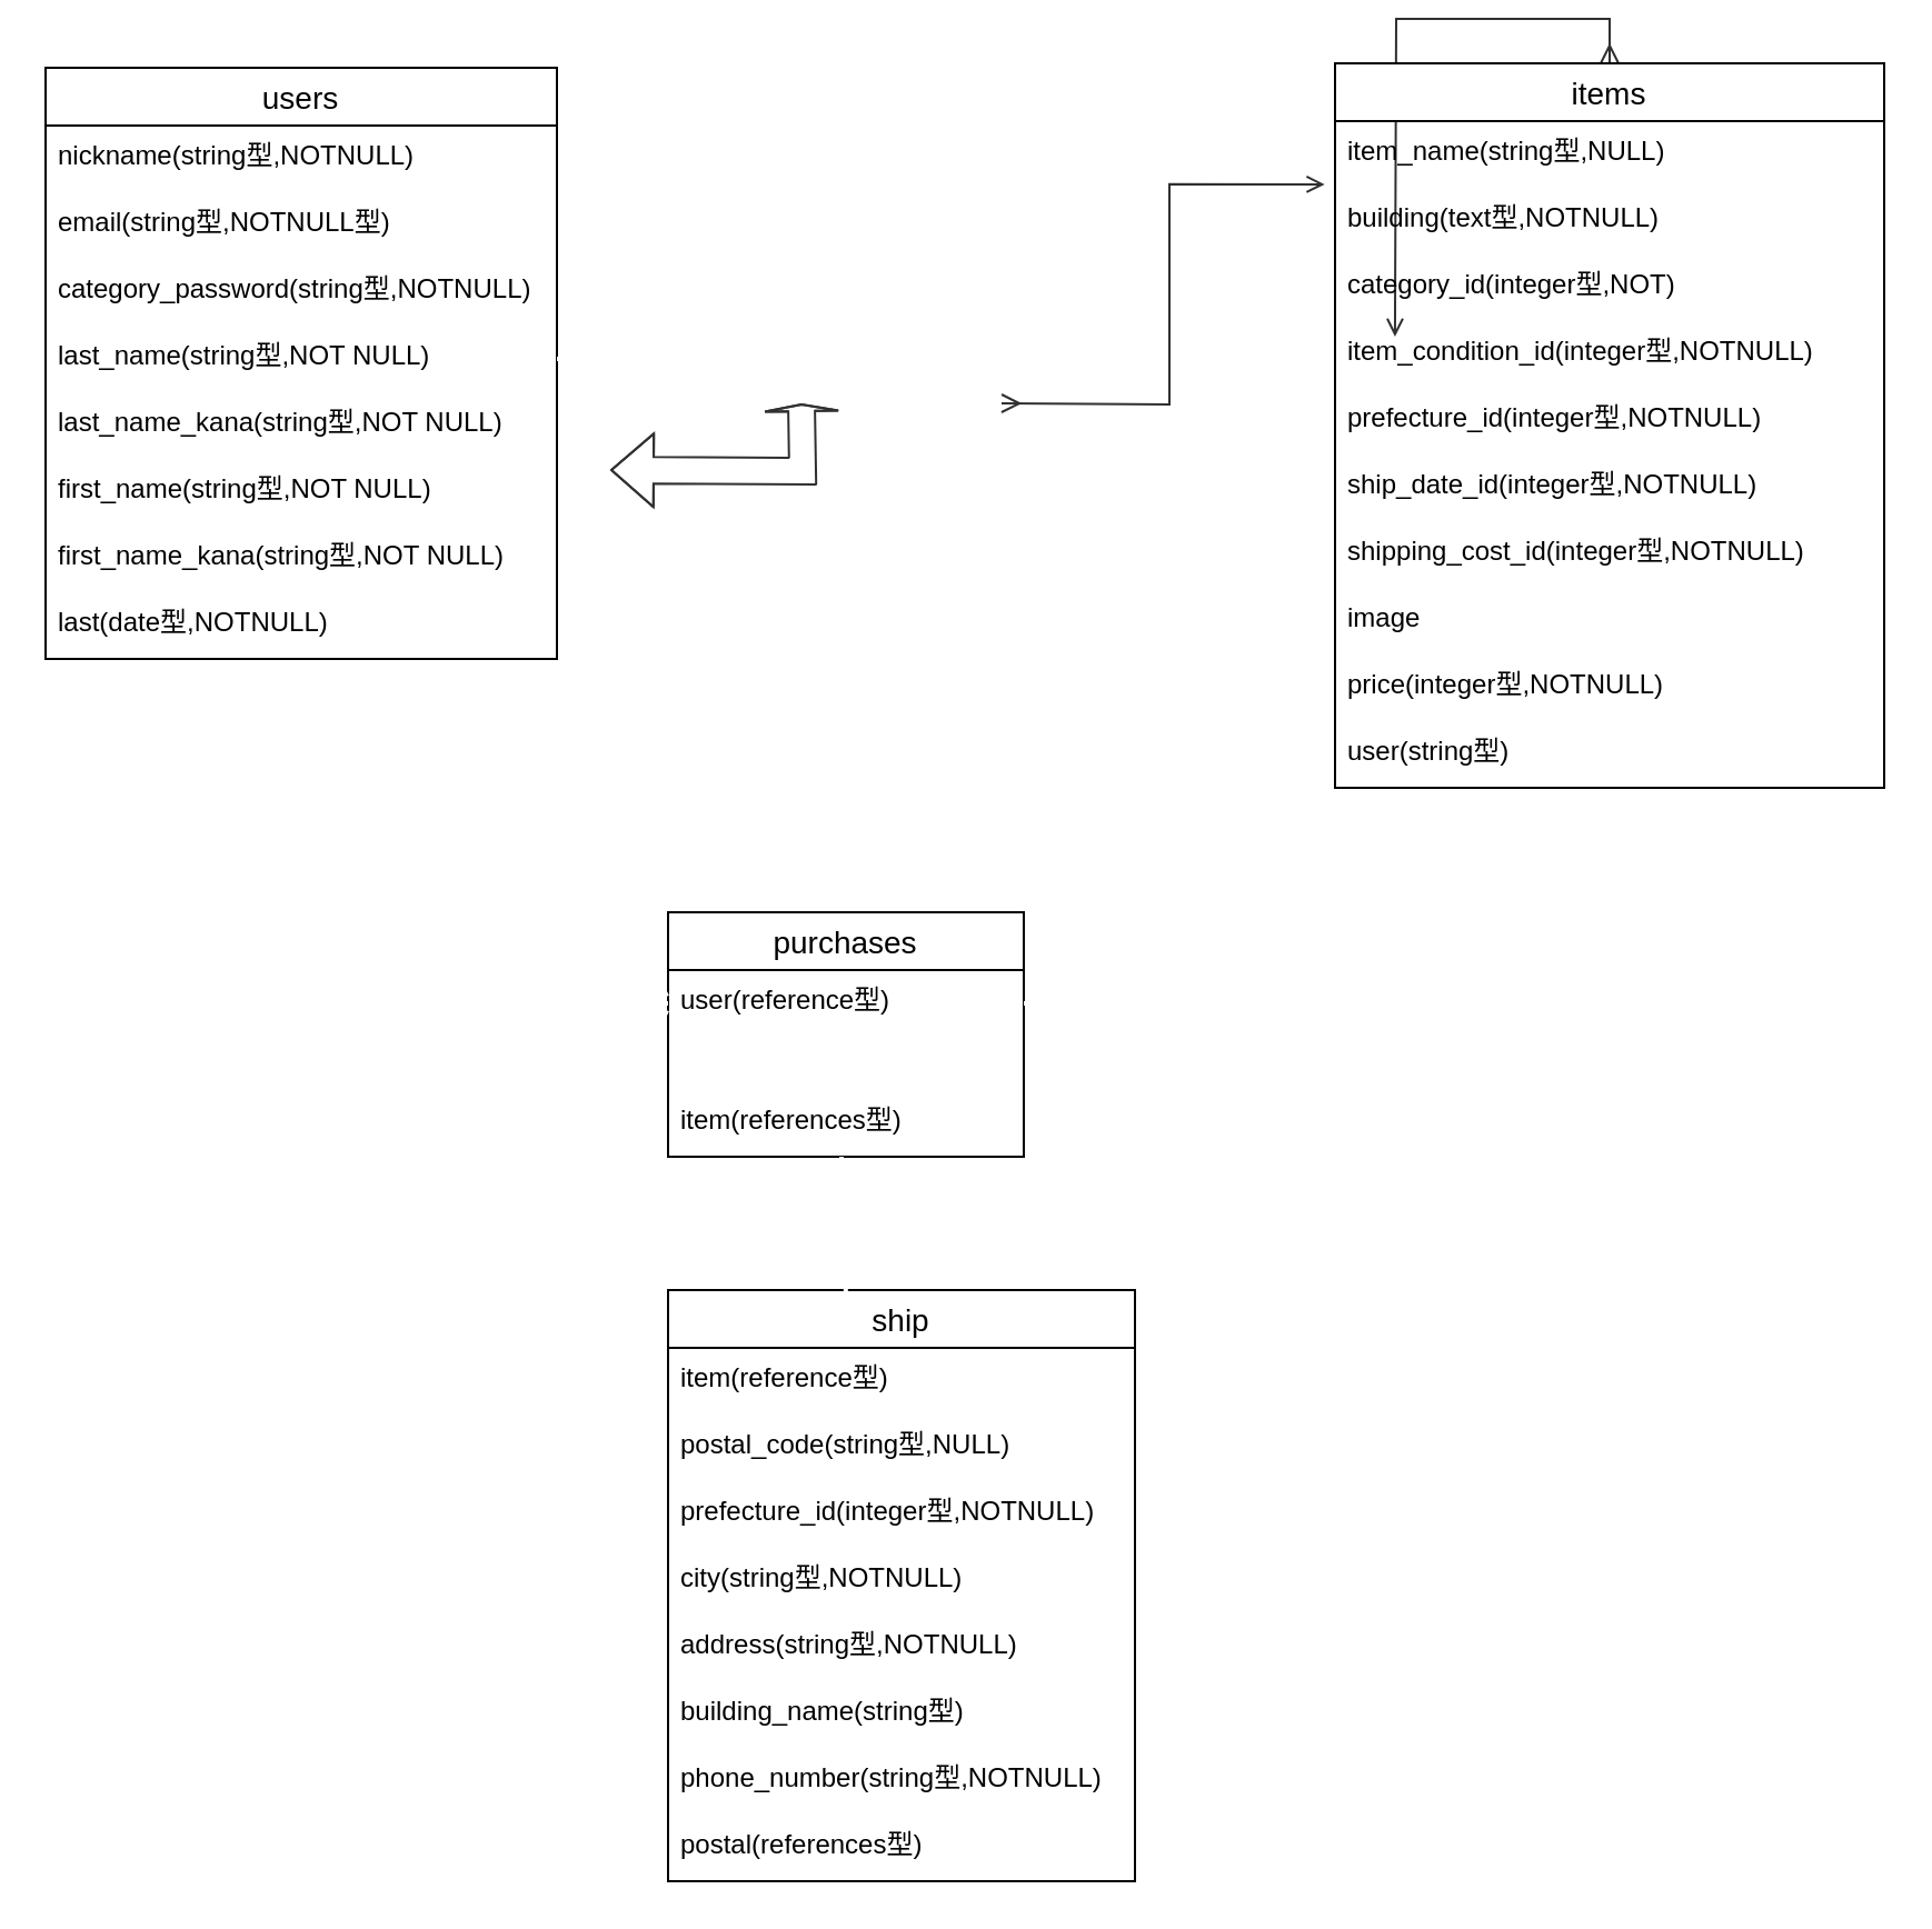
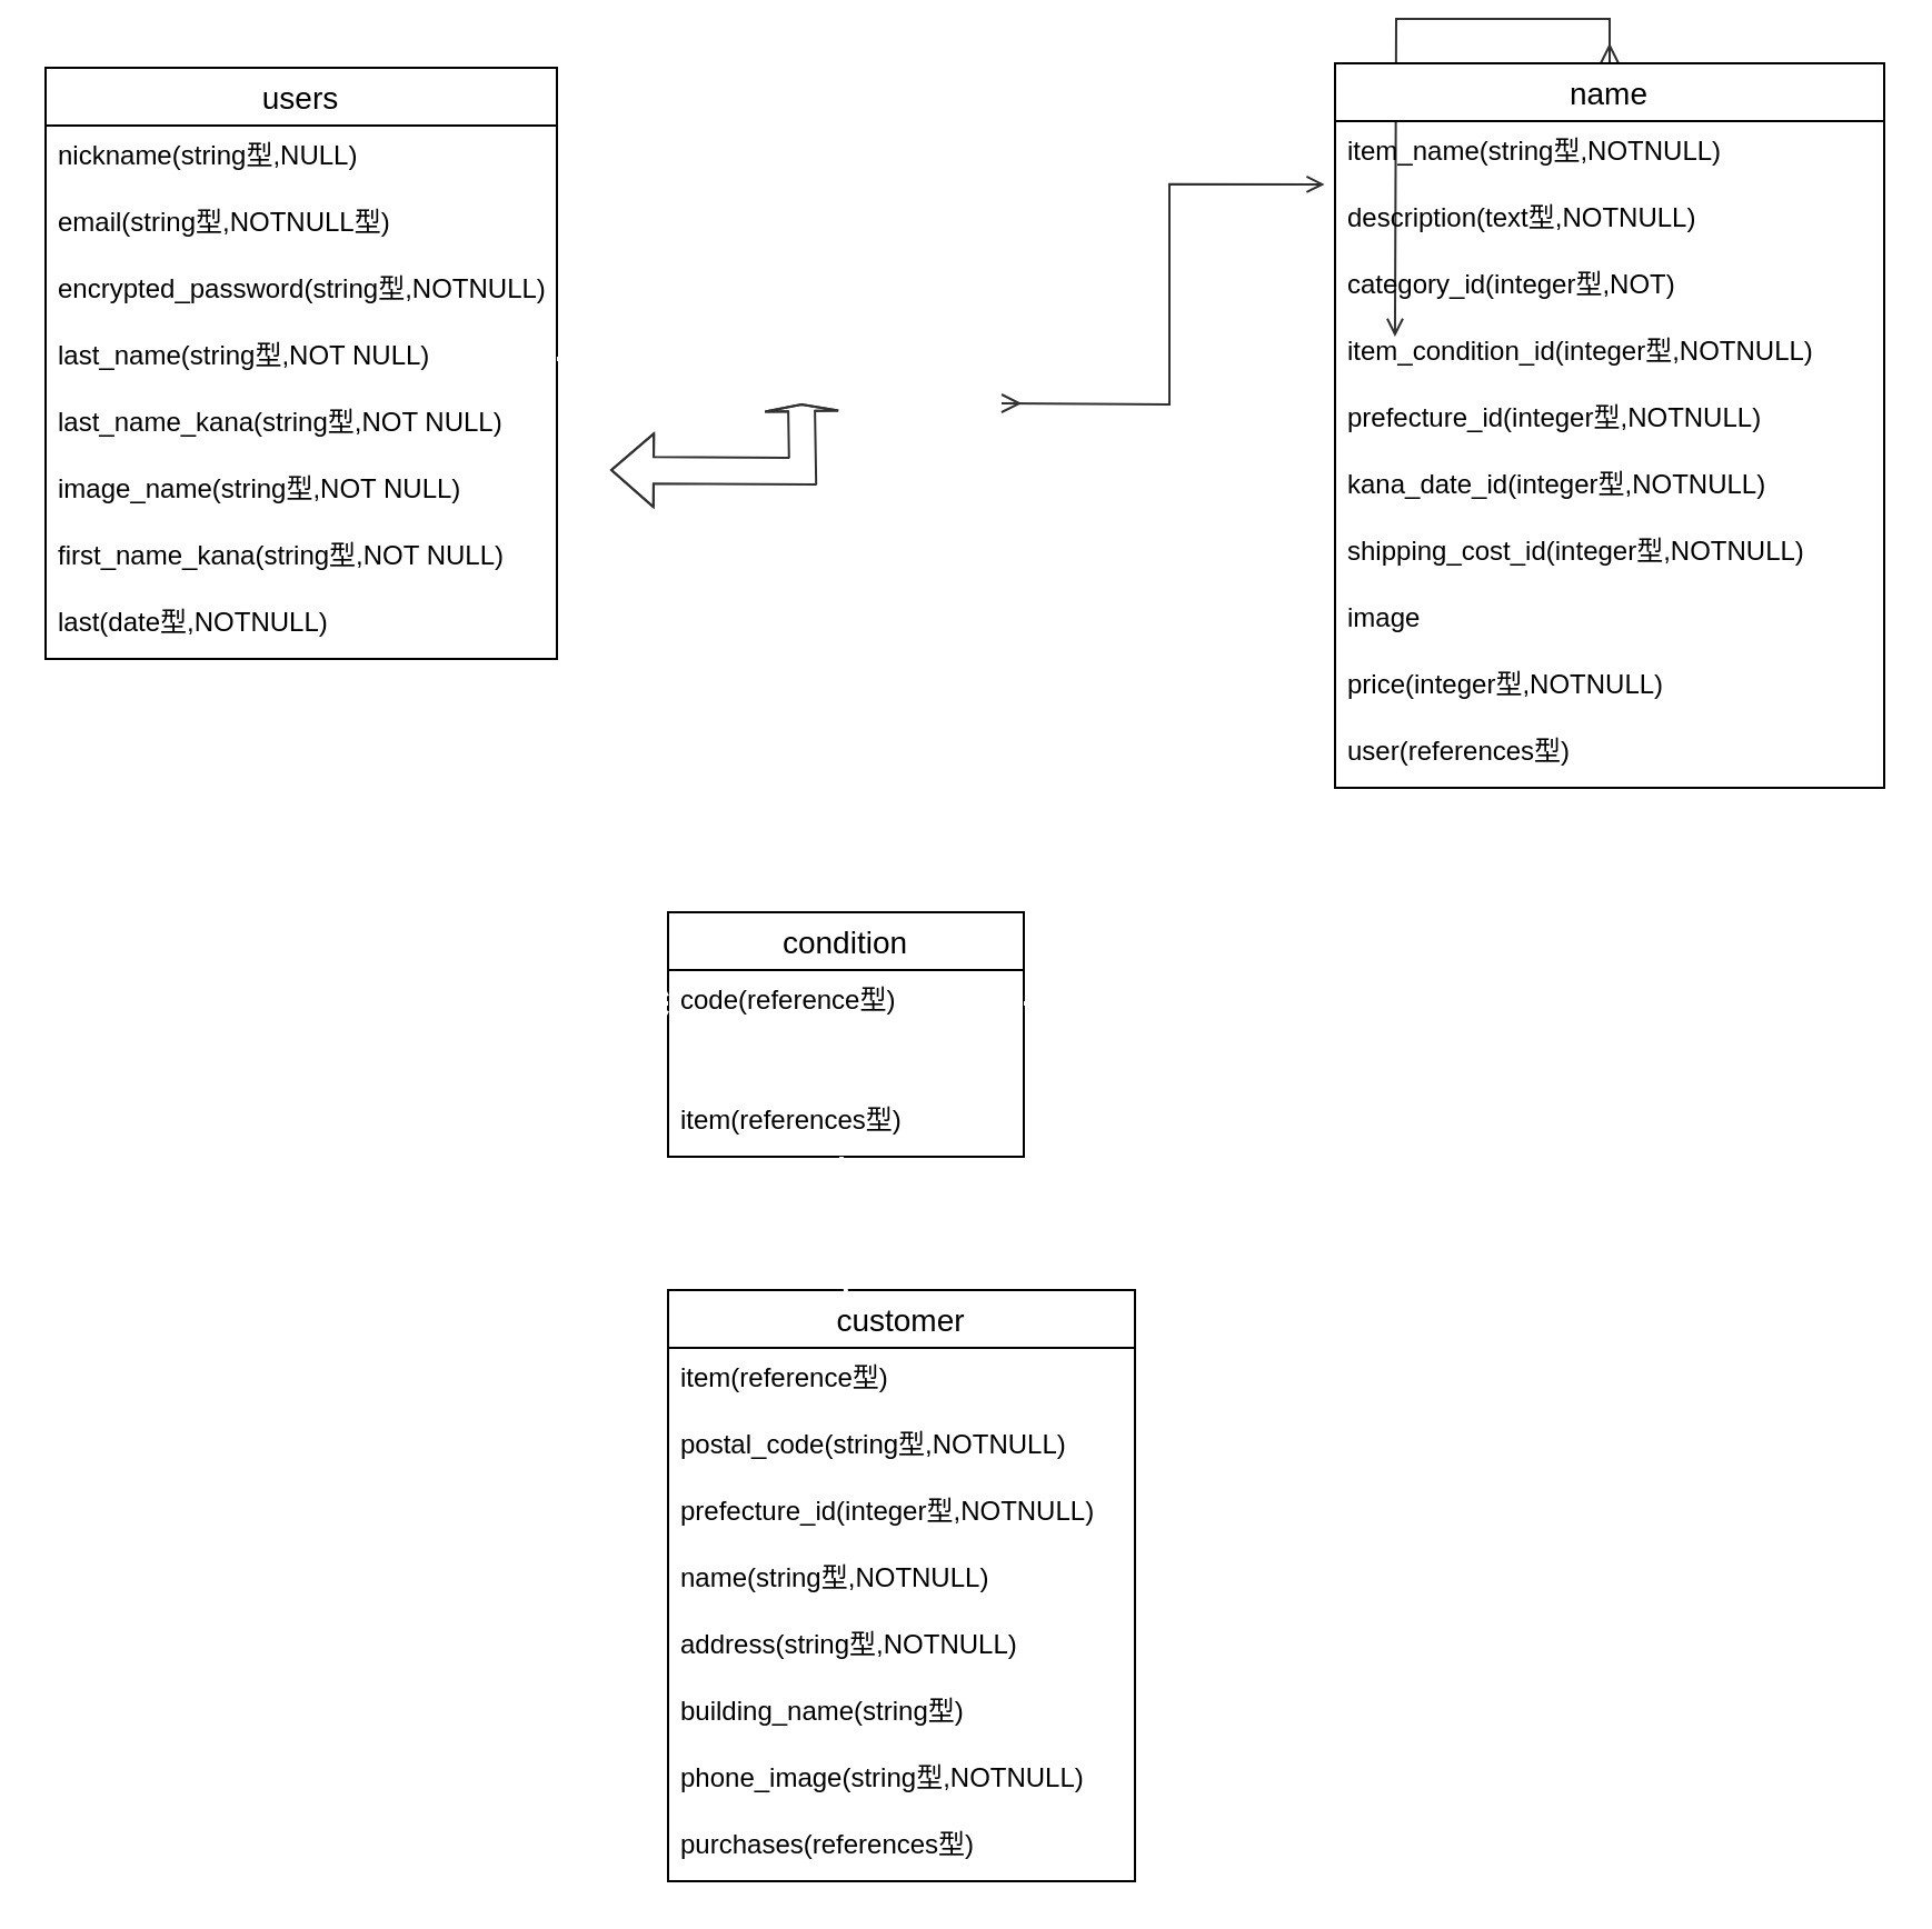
- <mxCell id="19" value="items" style="swimlane;fontStyle=0;childLayout=stackLayout;horizontal=1;startSize=26;horizontalStack=0;resizeParent=1;resizeParentMax=0;resizeLast=0;collapsible=1;marginBottom=0;align=center;fontSize=14;" parent="1" vertex="1"><mxGeometry x="600" y="20" width="247" height="326" as="geometry" /></mxCell>
+ <mxCell id="19" value="name" style="swimlane;fontStyle=0;childLayout=stackLayout;horizontal=1;startSize=26;horizontalStack=0;resizeParent=1;resizeParentMax=0;resizeLast=0;collapsible=1;marginBottom=0;align=center;fontSize=14;" parent="1" vertex="1"><mxGeometry x="600" y="20" width="247" height="326" as="geometry" /></mxCell>
- <mxCell id="20" value="item_name(string型,NULL)" style="text;strokeColor=none;fillColor=none;spacingLeft=4;spacingRight=4;overflow=hidden;rotatable=0;points=[[0,0.5],[1,0.5]];portConstraint=eastwest;fontSize=12;" parent="19" vertex="1"><mxGeometry y="26" width="247" height="30" as="geometry" /></mxCell>
+ <mxCell id="20" value="item_name(string型,NOTNULL)" style="text;strokeColor=none;fillColor=none;spacingLeft=4;spacingRight=4;overflow=hidden;rotatable=0;points=[[0,0.5],[1,0.5]];portConstraint=eastwest;fontSize=12;" parent="19" vertex="1"><mxGeometry y="26" width="247" height="30" as="geometry" /></mxCell>
- <mxCell id="9" value="nickname(string型,NOTNULL)" style="text;strokeColor=none;fillColor=none;spacingLeft=4;spacingRight=4;overflow=hidden;rotatable=0;points=[[0,0.5],[1,0.5]];portConstraint=eastwest;fontSize=12;" parent="8" vertex="1"><mxGeometry y="26" width="230" height="30" as="geometry" /></mxCell>
+ <mxCell id="9" value="nickname(string型,NULL)" style="text;strokeColor=none;fillColor=none;spacingLeft=4;spacingRight=4;overflow=hidden;rotatable=0;points=[[0,0.5],[1,0.5]];portConstraint=eastwest;fontSize=12;" parent="8" vertex="1"><mxGeometry y="26" width="230" height="30" as="geometry" /></mxCell>
- <mxCell id="21" value="building(text型,NOTNULL)" style="text;strokeColor=none;fillColor=none;spacingLeft=4;spacingRight=4;overflow=hidden;rotatable=0;points=[[0,0.5],[1,0.5]];portConstraint=eastwest;fontSize=12;" parent="19" vertex="1"><mxGeometry y="56" width="247" height="30" as="geometry" /></mxCell>
+ <mxCell id="21" value="description(text型,NOTNULL)" style="text;strokeColor=none;fillColor=none;spacingLeft=4;spacingRight=4;overflow=hidden;rotatable=0;points=[[0,0.5],[1,0.5]];portConstraint=eastwest;fontSize=12;" parent="19" vertex="1"><mxGeometry y="56" width="247" height="30" as="geometry" /></mxCell>
- <mxCell id="11" value="category_password(string型,NOTNULL)" style="text;strokeColor=none;fillColor=none;spacingLeft=4;spacingRight=4;overflow=hidden;rotatable=0;points=[[0,0.5],[1,0.5]];portConstraint=eastwest;fontSize=12;" parent="8" vertex="1"><mxGeometry y="86" width="230" height="30" as="geometry" /></mxCell>
+ <mxCell id="11" value="encrypted_password(string型,NOTNULL)" style="text;strokeColor=none;fillColor=none;spacingLeft=4;spacingRight=4;overflow=hidden;rotatable=0;points=[[0,0.5],[1,0.5]];portConstraint=eastwest;fontSize=12;" parent="8" vertex="1"><mxGeometry y="86" width="230" height="30" as="geometry" /></mxCell>
- <mxCell id="25" value="ship_date_id(integer型,NOTNULL)" style="text;strokeColor=none;fillColor=none;spacingLeft=4;spacingRight=4;overflow=hidden;rotatable=0;points=[[0,0.5],[1,0.5]];portConstraint=eastwest;fontSize=12;" parent="19" vertex="1"><mxGeometry y="176" width="247" height="30" as="geometry" /></mxCell>
+ <mxCell id="25" value="kana_date_id(integer型,NOTNULL)" style="text;strokeColor=none;fillColor=none;spacingLeft=4;spacingRight=4;overflow=hidden;rotatable=0;points=[[0,0.5],[1,0.5]];portConstraint=eastwest;fontSize=12;" parent="19" vertex="1"><mxGeometry y="176" width="247" height="30" as="geometry" /></mxCell>
- <mxCell id="14" value="first_name(string型,NOT NULL)" style="text;strokeColor=none;fillColor=none;spacingLeft=4;spacingRight=4;overflow=hidden;rotatable=0;points=[[0,0.5],[1,0.5]];portConstraint=eastwest;fontSize=12;" parent="8" vertex="1"><mxGeometry y="176" width="230" height="30" as="geometry" /></mxCell>
+ <mxCell id="14" value="image_name(string型,NOT NULL)" style="text;strokeColor=none;fillColor=none;spacingLeft=4;spacingRight=4;overflow=hidden;rotatable=0;points=[[0,0.5],[1,0.5]];portConstraint=eastwest;fontSize=12;" parent="8" vertex="1"><mxGeometry y="176" width="230" height="30" as="geometry" /></mxCell>
- <mxCell id="29" value="user(string型)" style="text;strokeColor=none;fillColor=none;spacingLeft=4;spacingRight=4;overflow=hidden;rotatable=0;points=[[0,0.5],[1,0.5]];portConstraint=eastwest;fontSize=12;" parent="19" vertex="1"><mxGeometry y="296" width="247" height="30" as="geometry" /></mxCell>
+ <mxCell id="29" value="user(references型)" style="text;strokeColor=none;fillColor=none;spacingLeft=4;spacingRight=4;overflow=hidden;rotatable=0;points=[[0,0.5],[1,0.5]];portConstraint=eastwest;fontSize=12;" parent="19" vertex="1"><mxGeometry y="296" width="247" height="30" as="geometry" /></mxCell>
- <mxCell id="2" value="purchases" style="swimlane;fontStyle=0;childLayout=stackLayout;horizontal=1;startSize=26;horizontalStack=0;resizeParent=1;resizeParentMax=0;resizeLast=0;collapsible=1;marginBottom=0;align=center;fontSize=14;" parent="1" vertex="1"><mxGeometry x="300" y="402" width="160" height="110" as="geometry" /></mxCell>
+ <mxCell id="2" value="condition" style="swimlane;fontStyle=0;childLayout=stackLayout;horizontal=1;startSize=26;horizontalStack=0;resizeParent=1;resizeParentMax=0;resizeLast=0;collapsible=1;marginBottom=0;align=center;fontSize=14;" parent="1" vertex="1"><mxGeometry x="300" y="402" width="160" height="110" as="geometry" /></mxCell>
- <mxCell id="3" value="user(reference型)" style="text;strokeColor=none;fillColor=none;spacingLeft=4;spacingRight=4;overflow=hidden;rotatable=0;points=[[0,0.5],[1,0.5]];portConstraint=eastwest;fontSize=12;" parent="2" vertex="1"><mxGeometry y="26" width="160" height="54" as="geometry" /></mxCell>
+ <mxCell id="3" value="code(reference型)" style="text;strokeColor=none;fillColor=none;spacingLeft=4;spacingRight=4;overflow=hidden;rotatable=0;points=[[0,0.5],[1,0.5]];portConstraint=eastwest;fontSize=12;" parent="2" vertex="1"><mxGeometry y="26" width="160" height="54" as="geometry" /></mxCell>
- <mxCell id="30" value="ship" style="swimlane;fontStyle=0;childLayout=stackLayout;horizontal=1;startSize=26;horizontalStack=0;resizeParent=1;resizeParentMax=0;resizeLast=0;collapsible=1;marginBottom=0;align=center;fontSize=14;" parent="1" vertex="1"><mxGeometry x="300" y="572" width="210" height="266" as="geometry" /></mxCell>
+ <mxCell id="30" value="customer" style="swimlane;fontStyle=0;childLayout=stackLayout;horizontal=1;startSize=26;horizontalStack=0;resizeParent=1;resizeParentMax=0;resizeLast=0;collapsible=1;marginBottom=0;align=center;fontSize=14;" parent="1" vertex="1"><mxGeometry x="300" y="572" width="210" height="266" as="geometry" /></mxCell>
- <mxCell id="32" value="postal_code(string型,NULL)" style="text;strokeColor=none;fillColor=none;spacingLeft=4;spacingRight=4;overflow=hidden;rotatable=0;points=[[0,0.5],[1,0.5]];portConstraint=eastwest;fontSize=12;" parent="30" vertex="1"><mxGeometry y="56" width="210" height="30" as="geometry" /></mxCell>
+ <mxCell id="32" value="postal_code(string型,NOTNULL)" style="text;strokeColor=none;fillColor=none;spacingLeft=4;spacingRight=4;overflow=hidden;rotatable=0;points=[[0,0.5],[1,0.5]];portConstraint=eastwest;fontSize=12;" parent="30" vertex="1"><mxGeometry y="56" width="210" height="30" as="geometry" /></mxCell>
- <mxCell id="34" value="city(string型,NOTNULL)" style="text;strokeColor=none;fillColor=none;spacingLeft=4;spacingRight=4;overflow=hidden;rotatable=0;points=[[0,0.5],[1,0.5]];portConstraint=eastwest;fontSize=12;" parent="30" vertex="1"><mxGeometry y="116" width="210" height="30" as="geometry" /></mxCell>
+ <mxCell id="34" value="name(string型,NOTNULL)" style="text;strokeColor=none;fillColor=none;spacingLeft=4;spacingRight=4;overflow=hidden;rotatable=0;points=[[0,0.5],[1,0.5]];portConstraint=eastwest;fontSize=12;" parent="30" vertex="1"><mxGeometry y="116" width="210" height="30" as="geometry" /></mxCell>
- <mxCell id="37" value="phone_number(string型,NOTNULL)" style="text;strokeColor=none;fillColor=none;spacingLeft=4;spacingRight=4;overflow=hidden;rotatable=0;points=[[0,0.5],[1,0.5]];portConstraint=eastwest;fontSize=12;" parent="30" vertex="1"><mxGeometry y="206" width="210" height="30" as="geometry" /></mxCell>
+ <mxCell id="37" value="phone_image(string型,NOTNULL)" style="text;strokeColor=none;fillColor=none;spacingLeft=4;spacingRight=4;overflow=hidden;rotatable=0;points=[[0,0.5],[1,0.5]];portConstraint=eastwest;fontSize=12;" parent="30" vertex="1"><mxGeometry y="206" width="210" height="30" as="geometry" /></mxCell>
- <mxCell id="38" value="postal(references型)" style="text;strokeColor=none;fillColor=none;spacingLeft=4;spacingRight=4;overflow=hidden;rotatable=0;points=[[0,0.5],[1,0.5]];portConstraint=eastwest;fontSize=12;" parent="30" vertex="1"><mxGeometry y="236" width="210" height="30" as="geometry" /></mxCell>
+ <mxCell id="38" value="purchases(references型)" style="text;strokeColor=none;fillColor=none;spacingLeft=4;spacingRight=4;overflow=hidden;rotatable=0;points=[[0,0.5],[1,0.5]];portConstraint=eastwest;fontSize=12;" parent="30" vertex="1"><mxGeometry y="236" width="210" height="30" as="geometry" /></mxCell>
